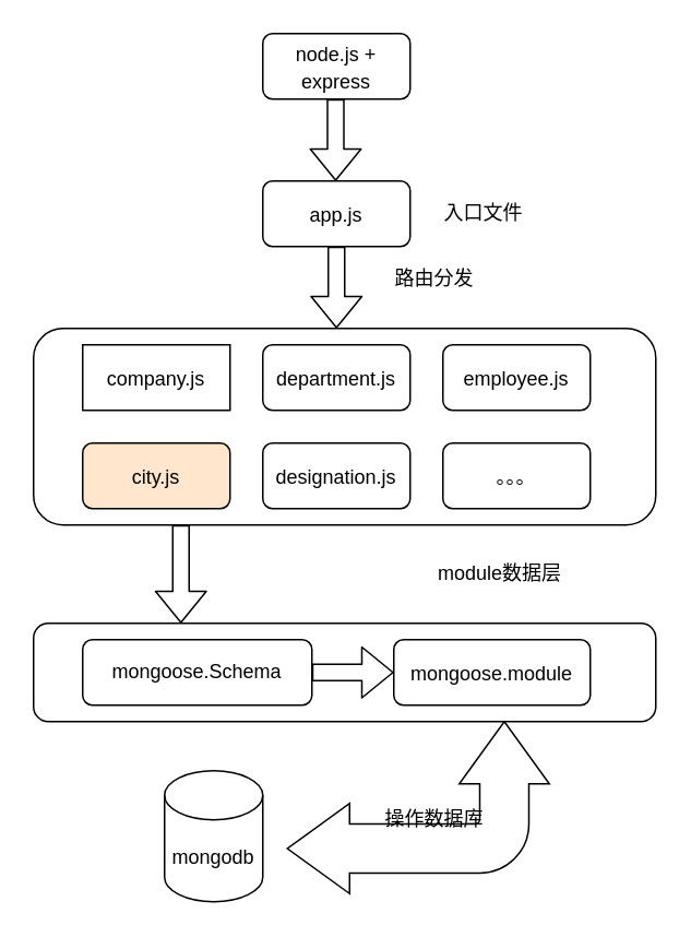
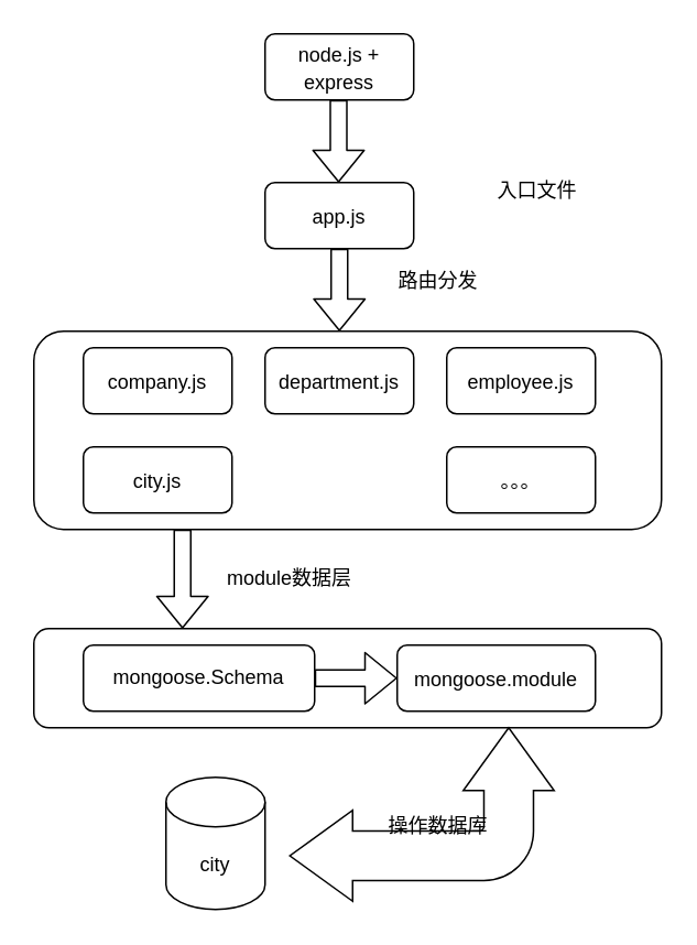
- <mxCell id="24" value="入口文件" style="text;html=1;strokeColor=none;fillColor=none;align=center;verticalAlign=middle;whiteSpace=wrap;rounded=0;" parent="2" vertex="1"><mxGeometry x="250" y="120" width="90" height="20" as="geometry" /></mxCell>
+ <mxCell id="24" value="入口文件" style="text;html=1;strokeColor=none;fillColor=none;align=center;verticalAlign=middle;whiteSpace=wrap;rounded=0;" parent="2" vertex="1"><mxGeometry x="280" y="105" width="90" height="20" as="geometry" /></mxCell>
- <mxCell id="6" value="&lt;font style=&quot;font-size: 14px&quot;&gt;&lt;span style=&quot;font-size: 12px&quot;&gt;company.js&lt;/span&gt;&lt;br&gt;&lt;/font&gt;" style="whiteSpace=wrap;html=1;rounded=0;" parent="2" vertex="1"><mxGeometry x="50" y="210" width="90" height="40" as="geometry" /></mxCell>
+ <mxCell id="6" value="&lt;font style=&quot;font-size: 14px&quot;&gt;&lt;span style=&quot;font-size: 12px&quot;&gt;company.js&lt;/span&gt;&lt;br&gt;&lt;/font&gt;" style="rounded=1;whiteSpace=wrap;html=1;" parent="2" vertex="1"><mxGeometry x="50" y="210" width="90" height="40" as="geometry" /></mxCell>
- <mxCell id="9" value="&lt;font style=&quot;font-size: 14px&quot;&gt;&lt;span style=&quot;font-size: 12px&quot;&gt;city.js&lt;/span&gt;&lt;br&gt;&lt;/font&gt;" style="rounded=1;whiteSpace=wrap;html=1;fillColor=#ffe6cc;" parent="2" vertex="1"><mxGeometry x="50" y="270" width="90" height="40" as="geometry" /></mxCell>
+ <mxCell id="9" value="&lt;font style=&quot;font-size: 14px&quot;&gt;&lt;span style=&quot;font-size: 12px&quot;&gt;city.js&lt;/span&gt;&lt;br&gt;&lt;/font&gt;" style="rounded=1;whiteSpace=wrap;html=1;" parent="2" vertex="1"><mxGeometry x="50" y="270" width="90" height="40" as="geometry" /></mxCell>
- <mxCell id="10" value="&lt;font style=&quot;font-size: 14px&quot;&gt;&lt;span style=&quot;font-size: 12px&quot;&gt;designation.js&lt;/span&gt;&lt;br&gt;&lt;/font&gt;" style="rounded=1;whiteSpace=wrap;html=1;" parent="2" vertex="1"><mxGeometry x="160" y="270" width="90" height="40" as="geometry" /></mxCell>
- <mxCell id="20" value="module数据层" style="text;html=1;strokeColor=none;fillColor=none;align=center;verticalAlign=middle;whiteSpace=wrap;rounded=0;" parent="2" vertex="1"><mxGeometry x="260" y="340" width="90" height="20" as="geometry" /></mxCell>
+ <mxCell id="20" value="module数据层" style="text;html=1;strokeColor=none;fillColor=none;align=center;verticalAlign=middle;whiteSpace=wrap;rounded=0;" parent="2" vertex="1"><mxGeometry x="130" y="340" width="90" height="20" as="geometry" /></mxCell>
- <mxCell id="21" value="mongodb" style="shape=cylinder3;whiteSpace=wrap;html=1;boundedLbl=1;backgroundOutline=1;size=15;" parent="2" vertex="1"><mxGeometry x="100" y="470" width="60" height="80" as="geometry" /></mxCell>
+ <mxCell id="21" value="city" style="shape=cylinder3;whiteSpace=wrap;html=1;boundedLbl=1;backgroundOutline=1;size=15;" parent="2" vertex="1"><mxGeometry x="100" y="470" width="60" height="80" as="geometry" /></mxCell>
